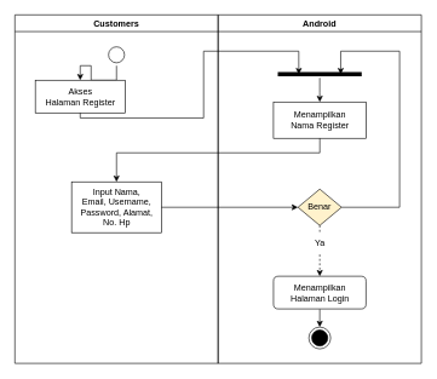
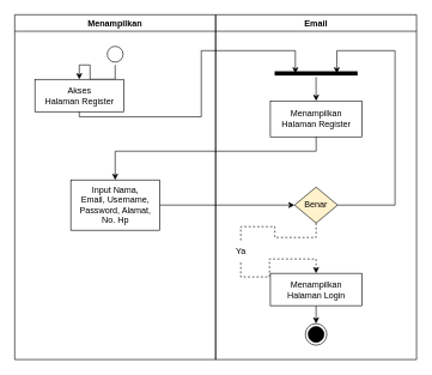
- <mxCell id="14" value="Customers" style="swimlane;fillColor=none;startSize=23;" parent="1" vertex="1"><mxGeometry x="20" y="20" width="280" height="480" as="geometry" /></mxCell>
+ <mxCell id="14" value="Menampilkan" style="swimlane;fillColor=none;startSize=23;" parent="1" vertex="1"><mxGeometry x="20" y="20" width="280" height="480" as="geometry" /></mxCell>
- <mxCell id="2" value="Android" style="swimlane;fillColor=none;" parent="1" vertex="1"><mxGeometry x="300" y="20" width="280" height="480" as="geometry" /></mxCell>
+ <mxCell id="2" value="Email" style="swimlane;fillColor=none;" parent="1" vertex="1"><mxGeometry x="300" y="20" width="280" height="480" as="geometry" /></mxCell>
- <mxCell id="3" value="Menampilkan&lt;br&gt;Nama Register" style="html=1;strokeColor=#000000;fillColor=default;" parent="2" vertex="1"><mxGeometry x="76.25" y="120" width="127.5" height="50" as="geometry" /></mxCell>
+ <mxCell id="3" value="Menampilkan&lt;br&gt;Halaman Register" style="html=1;strokeColor=#000000;fillColor=default;" parent="2" vertex="1"><mxGeometry x="76.25" y="120" width="127.5" height="50" as="geometry" /></mxCell>
- <mxCell id="12" value="&lt;span style=&quot;background-color: rgb(255, 255, 255);&quot;&gt;Ya&lt;/span&gt;" style="text;html=1;align=center;verticalAlign=middle;resizable=0;points=[];autosize=1;strokeColor=none;fillColor=none;" vertex="1" parent="2"><mxGeometry x="120.02" y="300" width="40" height="30" as="geometry" /></mxCell>
+ <mxCell id="12" value="&lt;span style=&quot;background-color: rgb(255, 255, 255);&quot;&gt;Ya&lt;/span&gt;" style="text;html=1;align=center;verticalAlign=middle;resizable=0;points=[];autosize=1;strokeColor=none;fillColor=none;" vertex="1" parent="2"><mxGeometry x="15.02" y="315" width="40" height="30" as="geometry" /></mxCell>
- <mxCell id="6" value="Menampilkan &lt;br&gt;Halaman Login" style="html=1;strokeColor=#000000;fillColor=default;rounded=1;" parent="2" vertex="1"><mxGeometry x="76.27" y="360" width="127.5" height="45" as="geometry" /></mxCell>
+ <mxCell id="6" value="Menampilkan &lt;br&gt;Halaman Login" style="html=1;strokeColor=#000000;fillColor=default;" parent="2" vertex="1"><mxGeometry x="76.27" y="360" width="127.5" height="45" as="geometry" /></mxCell>
